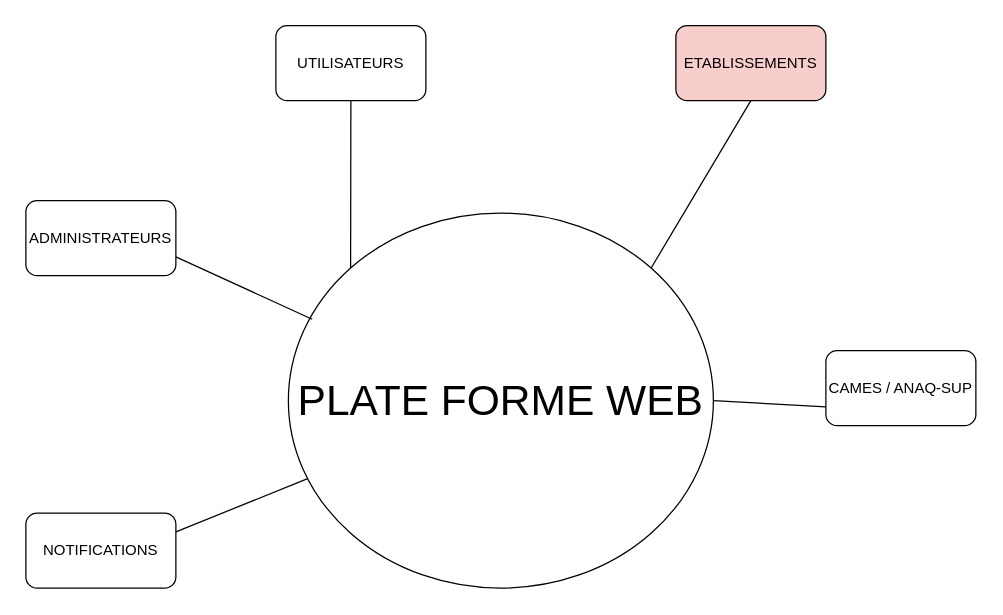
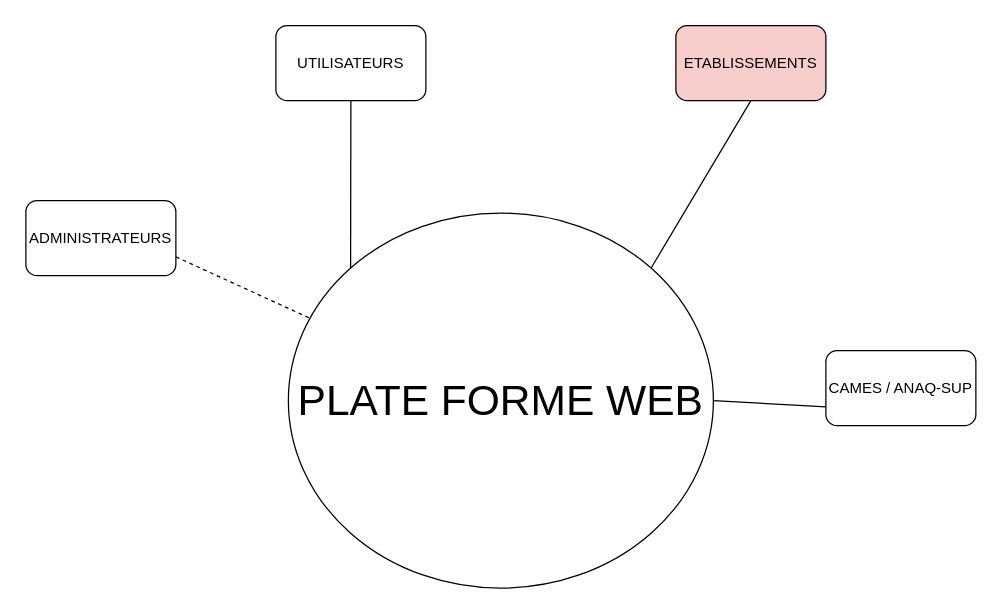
- <mxCell id="6" value="" style="endArrow=none;html=1;rounded=0;exitX=1;exitY=0.75;exitDx=0;exitDy=0;entryX=0.056;entryY=0.283;entryDx=0;entryDy=0;entryPerimeter=0;" edge="1" parent="1" source="4" target="2"><mxGeometry width="50" height="50" relative="1" as="geometry"><mxPoint x="370" y="230" as="sourcePoint" /><mxPoint x="420" y="180" as="targetPoint" /></mxGeometry></mxCell>
+ <mxCell id="6" value="" style="endArrow=none;html=1;rounded=0;exitX=1;exitY=0.75;exitDx=0;exitDy=0;entryX=0.056;entryY=0.283;entryDx=0;entryDy=0;entryPerimeter=0;dashed=1;" edge="1" parent="1" source="4" target="2"><mxGeometry width="50" height="50" relative="1" as="geometry"><mxPoint x="370" y="230" as="sourcePoint" /><mxPoint x="420" y="180" as="targetPoint" /></mxGeometry></mxCell>
- <mxCell id="10" value="" style="endArrow=none;html=1;rounded=0;exitX=1;exitY=0.25;exitDx=0;exitDy=0;" edge="1" parent="1" source="9" target="2"><mxGeometry width="50" height="50" relative="1" as="geometry"><mxPoint x="150" y="390" as="sourcePoint" /><mxPoint x="200" y="340" as="targetPoint" /></mxGeometry></mxCell>
- <mxCell id="9" value="NOTIFICATIONS" style="rounded=1;whiteSpace=wrap;html=1;" vertex="1" parent="1"><mxGeometry x="20" y="410" width="120" height="60" as="geometry" /></mxCell>
